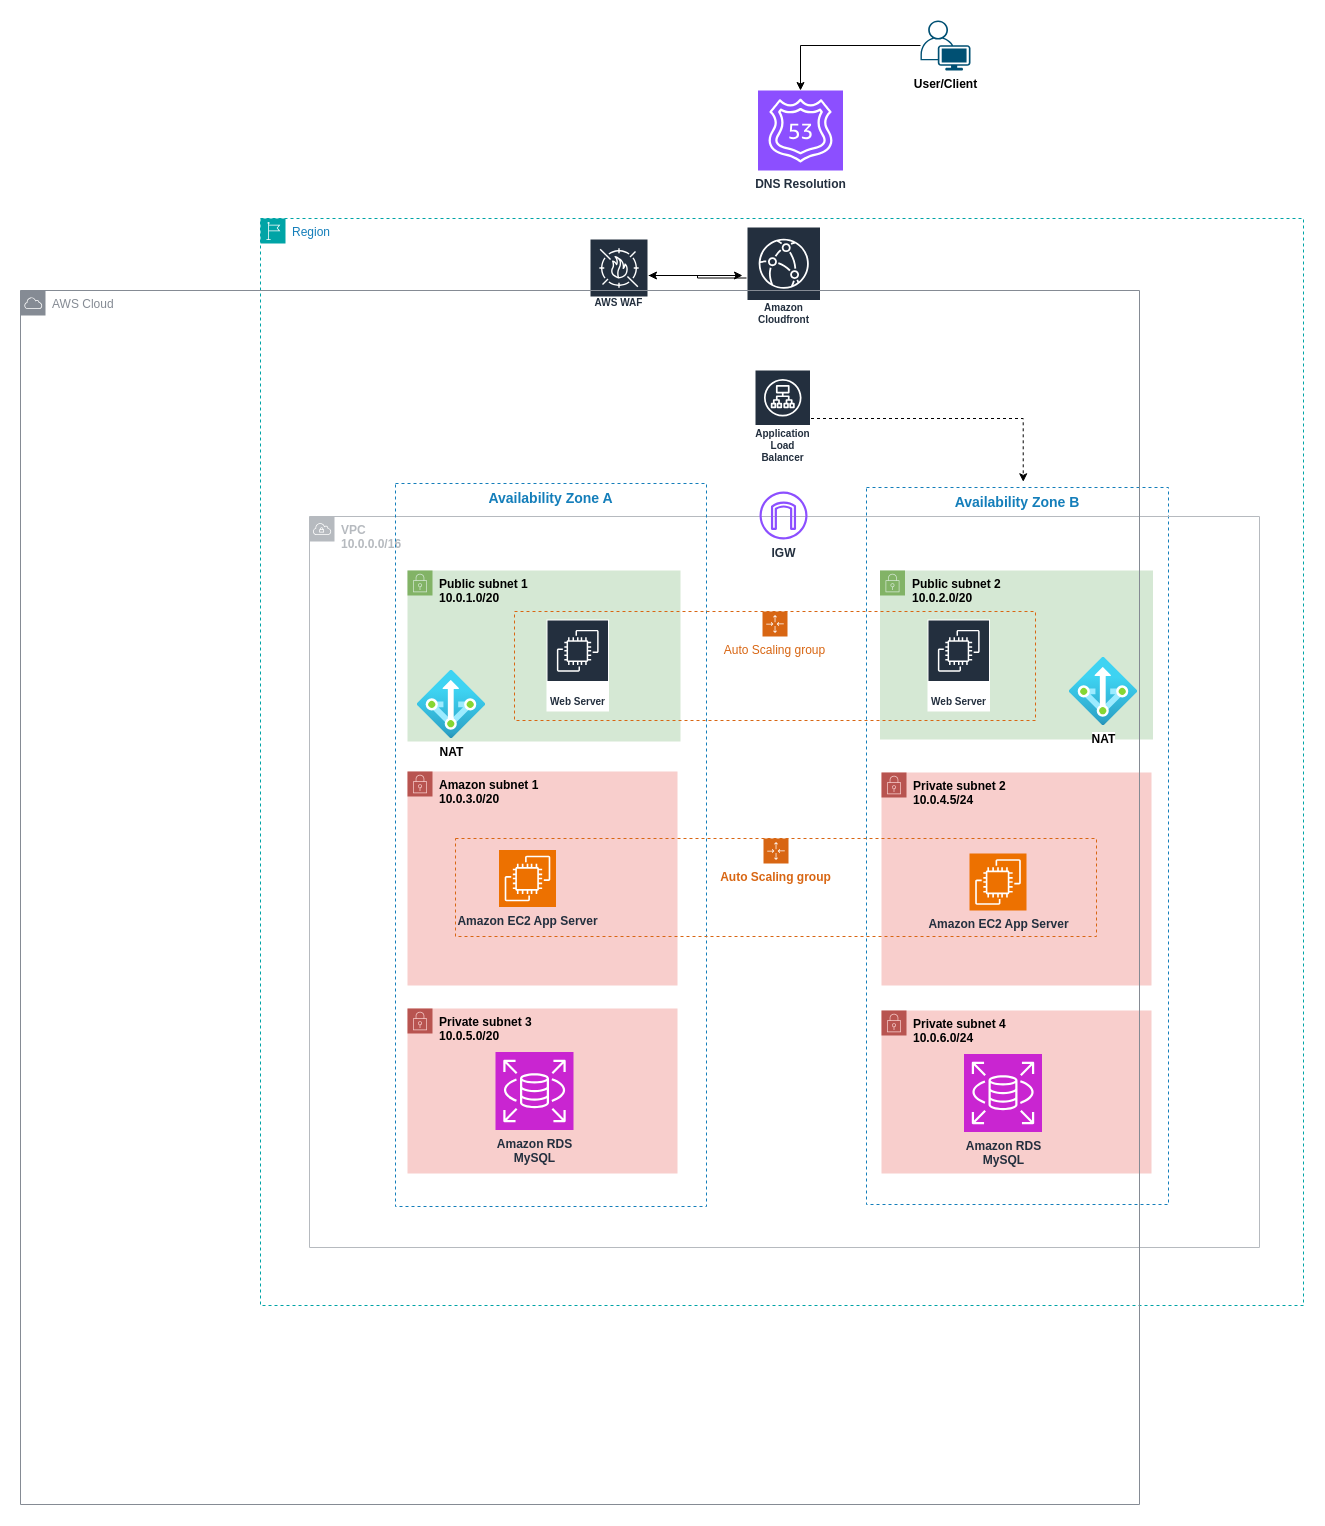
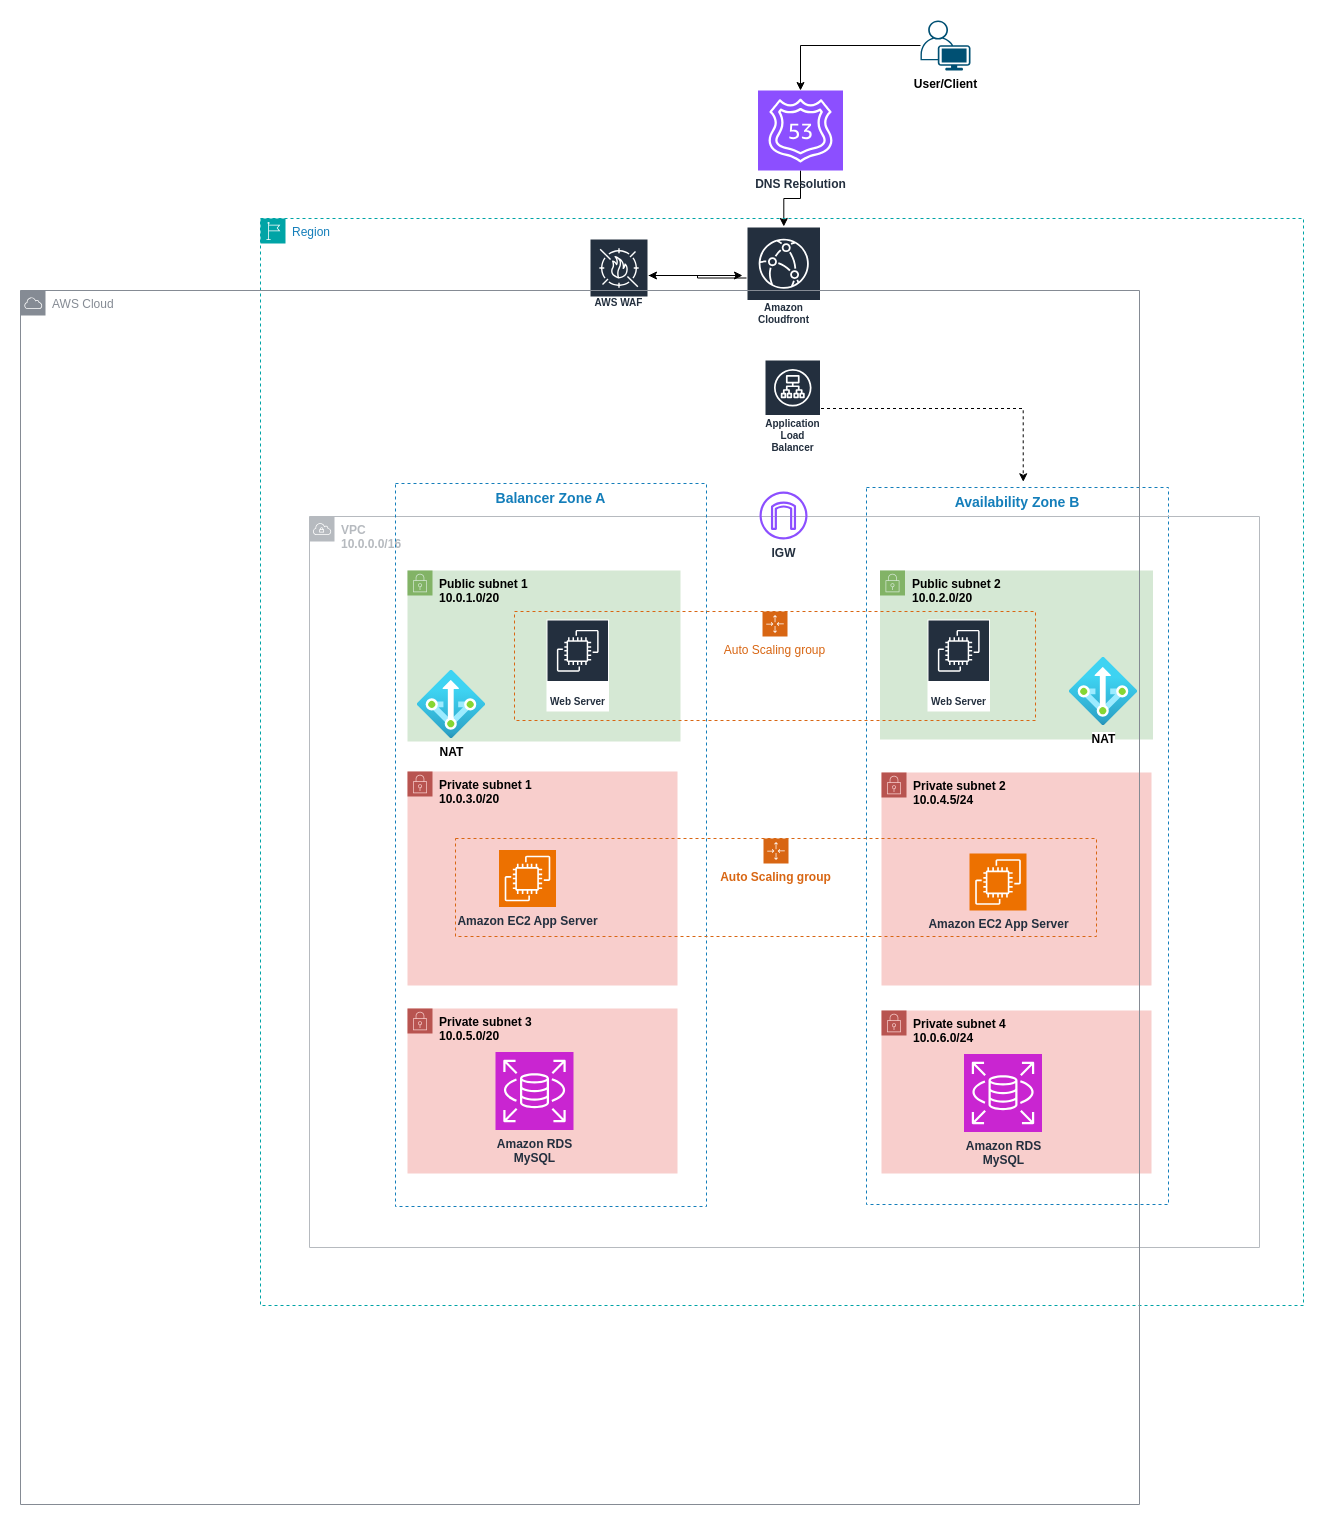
+ <mxCell id="6" style="edgeStyle=orthogonalEdgeStyle;rounded=0;orthogonalLoop=1;jettySize=auto;html=1;" edge="1" parent="1" source="7" target="12"><mxGeometry relative="1" as="geometry" /></mxCell>
- <mxCell id="13" value="Application Load Balancer" style="sketch=0;outlineConnect=0;fontColor=#232F3E;gradientColor=none;strokeColor=#ffffff;fillColor=#232F3E;dashed=0;verticalLabelPosition=middle;verticalAlign=bottom;align=center;html=1;whiteSpace=wrap;fontSize=10;fontStyle=1;spacing=3;shape=mxgraph.aws4.productIcon;prIcon=mxgraph.aws4.application_load_balancer;" vertex="1" parent="1"><mxGeometry x="754" y="369" width="56.5" height="98" as="geometry" /></mxCell>
+ <mxCell id="13" value="Application Load Balancer" style="sketch=0;outlineConnect=0;fontColor=#232F3E;gradientColor=none;strokeColor=#ffffff;fillColor=#232F3E;dashed=0;verticalLabelPosition=middle;verticalAlign=bottom;align=center;html=1;whiteSpace=wrap;fontSize=10;fontStyle=1;spacing=3;shape=mxgraph.aws4.productIcon;prIcon=mxgraph.aws4.application_load_balancer;" vertex="1" parent="1"><mxGeometry x="764" y="359" width="56.5" height="98" as="geometry" /></mxCell>
- <mxCell id="4" value="&lt;b&gt;&lt;font style=&quot;font-size: 14px;&quot;&gt;Availability Zone A&lt;br&gt;&lt;/font&gt;&lt;/b&gt;" style="fillColor=none;strokeColor=#147EBA;dashed=1;verticalAlign=top;fontStyle=0;fontColor=#147EBA;whiteSpace=wrap;html=1;" vertex="1" parent="1"><mxGeometry x="395" y="483" width="311" height="723" as="geometry" /></mxCell>
+ <mxCell id="4" value="&lt;b&gt;&lt;font style=&quot;font-size: 14px;&quot;&gt;Balancer Zone A&lt;br&gt;&lt;/font&gt;&lt;/b&gt;" style="fillColor=none;strokeColor=#147EBA;dashed=1;verticalAlign=top;fontStyle=0;fontColor=#147EBA;whiteSpace=wrap;html=1;" vertex="1" parent="1"><mxGeometry x="395" y="483" width="311" height="723" as="geometry" /></mxCell>
- <mxCell id="22" value="&lt;div&gt;&lt;b&gt;Amazon subnet 1&lt;/b&gt;&lt;/div&gt;&lt;b&gt;10.0.3.0/20&lt;br&gt;&lt;/b&gt;" style="points=[[0,0],[0.25,0],[0.5,0],[0.75,0],[1,0],[1,0.25],[1,0.5],[1,0.75],[1,1],[0.75,1],[0.5,1],[0.25,1],[0,1],[0,0.75],[0,0.5],[0,0.25]];outlineConnect=0;html=1;whiteSpace=wrap;fontSize=12;fontStyle=0;container=1;pointerEvents=0;collapsible=0;recursiveResize=0;shape=mxgraph.aws4.group;grIcon=mxgraph.aws4.group_security_group;grStroke=0;strokeColor=#b85450;fillColor=#f8cecc;verticalAlign=top;align=left;spacingLeft=30;dashed=0;" vertex="1" parent="16"><mxGeometry x="147" y="553" width="270" height="214" as="geometry" /></mxCell>
+ <mxCell id="22" value="&lt;div&gt;&lt;b&gt;Private subnet 1&lt;/b&gt;&lt;/div&gt;&lt;b&gt;10.0.3.0/20&lt;br&gt;&lt;/b&gt;" style="points=[[0,0],[0.25,0],[0.5,0],[0.75,0],[1,0],[1,0.25],[1,0.5],[1,0.75],[1,1],[0.75,1],[0.5,1],[0.25,1],[0,1],[0,0.75],[0,0.5],[0,0.25]];outlineConnect=0;html=1;whiteSpace=wrap;fontSize=12;fontStyle=0;container=1;pointerEvents=0;collapsible=0;recursiveResize=0;shape=mxgraph.aws4.group;grIcon=mxgraph.aws4.group_security_group;grStroke=0;strokeColor=#b85450;fillColor=#f8cecc;verticalAlign=top;align=left;spacingLeft=30;dashed=0;" vertex="1" parent="16"><mxGeometry x="147" y="553" width="270" height="214" as="geometry" /></mxCell>
